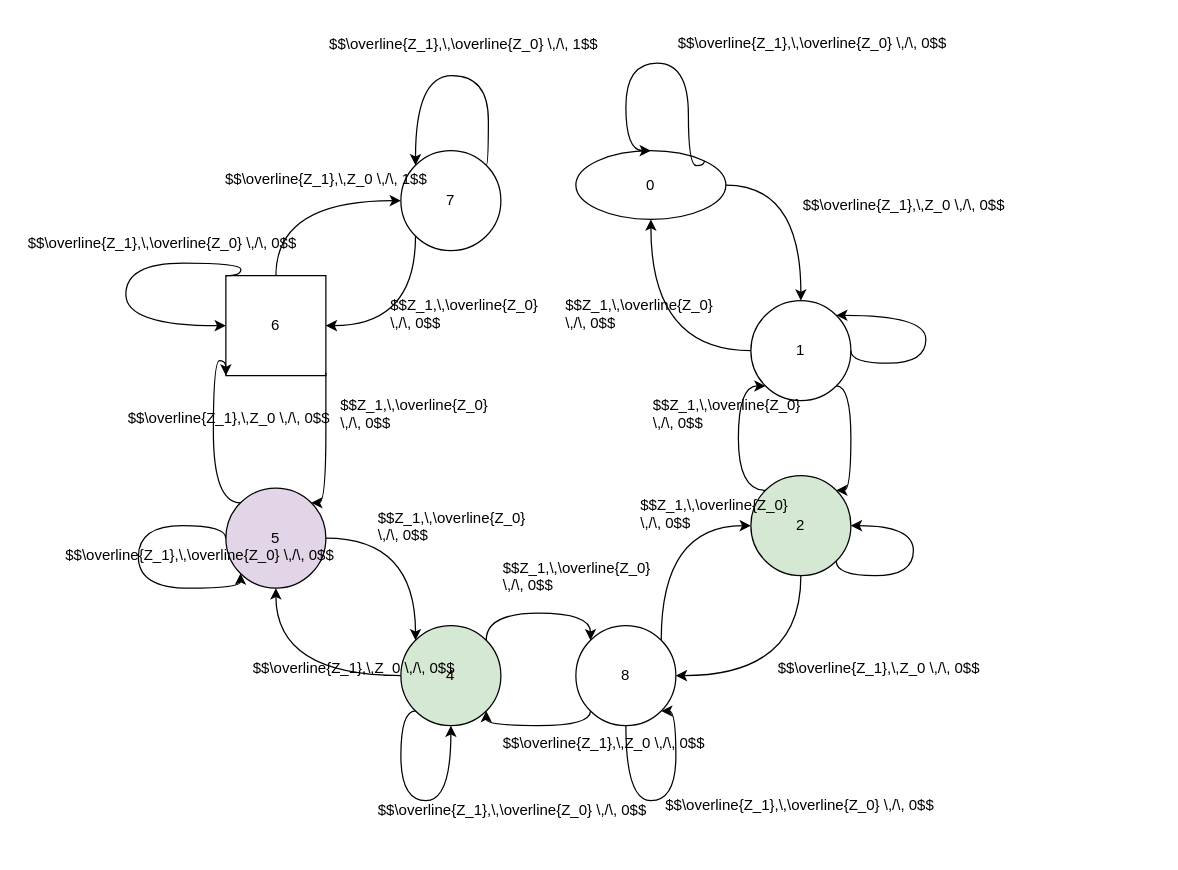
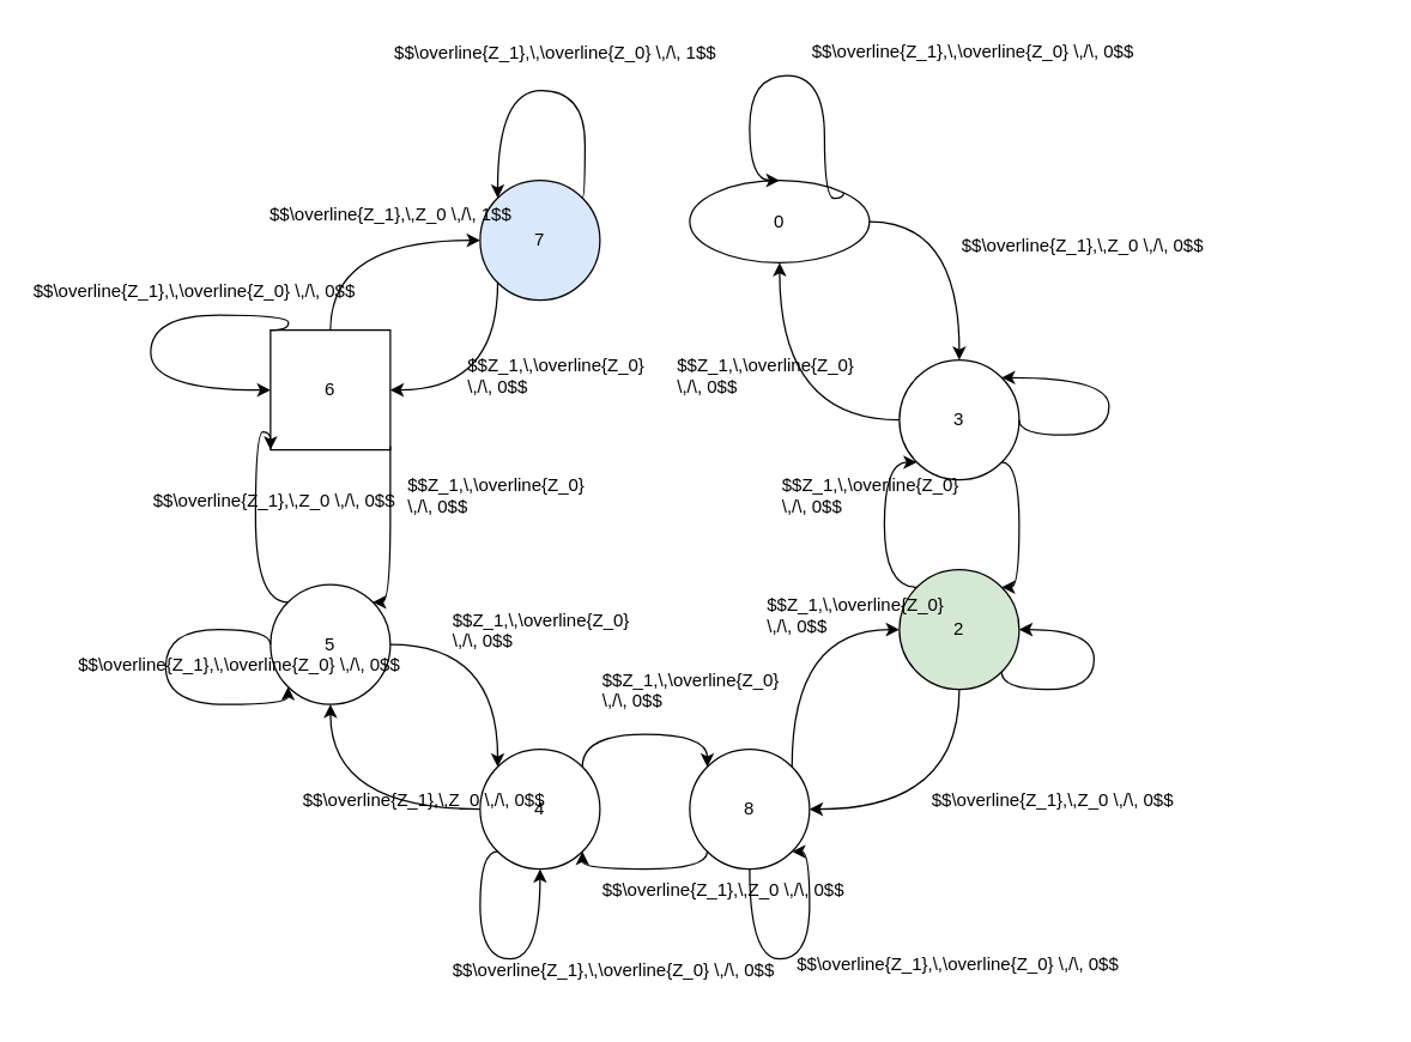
- <mxCell id="25" value="7" style="ellipse;whiteSpace=wrap;html=1;aspect=fixed;" vertex="1" parent="2"><mxGeometry x="300" y="100" width="80" height="80" as="geometry" /></mxCell>
+ <mxCell id="25" value="7" style="ellipse;whiteSpace=wrap;html=1;aspect=fixed;fillColor=#dae8fc;" vertex="1" parent="2"><mxGeometry x="300" y="100" width="80" height="80" as="geometry" /></mxCell>
- <mxCell id="23" value="1" style="ellipse;whiteSpace=wrap;html=1;aspect=fixed;" vertex="1" parent="2"><mxGeometry x="580" y="220" width="80" height="80" as="geometry" /></mxCell>
+ <mxCell id="23" value="3" style="ellipse;whiteSpace=wrap;html=1;aspect=fixed;" vertex="1" parent="2"><mxGeometry x="580" y="220" width="80" height="80" as="geometry" /></mxCell>
- <mxCell id="10" value="5" style="ellipse;whiteSpace=wrap;html=1;aspect=fixed;fillColor=#e1d5e7;" vertex="1" parent="2"><mxGeometry x="160" y="370" width="80" height="80" as="geometry" /></mxCell>
+ <mxCell id="10" value="5" style="ellipse;whiteSpace=wrap;html=1;aspect=fixed;" vertex="1" parent="2"><mxGeometry x="160" y="370" width="80" height="80" as="geometry" /></mxCell>
- <mxCell id="13" value="4" style="ellipse;whiteSpace=wrap;html=1;aspect=fixed;fillColor=#d5e8d4;" vertex="1" parent="2"><mxGeometry x="300" y="480" width="80" height="80" as="geometry" /></mxCell>
+ <mxCell id="13" value="4" style="ellipse;whiteSpace=wrap;html=1;aspect=fixed;" vertex="1" parent="2"><mxGeometry x="300" y="480" width="80" height="80" as="geometry" /></mxCell>
